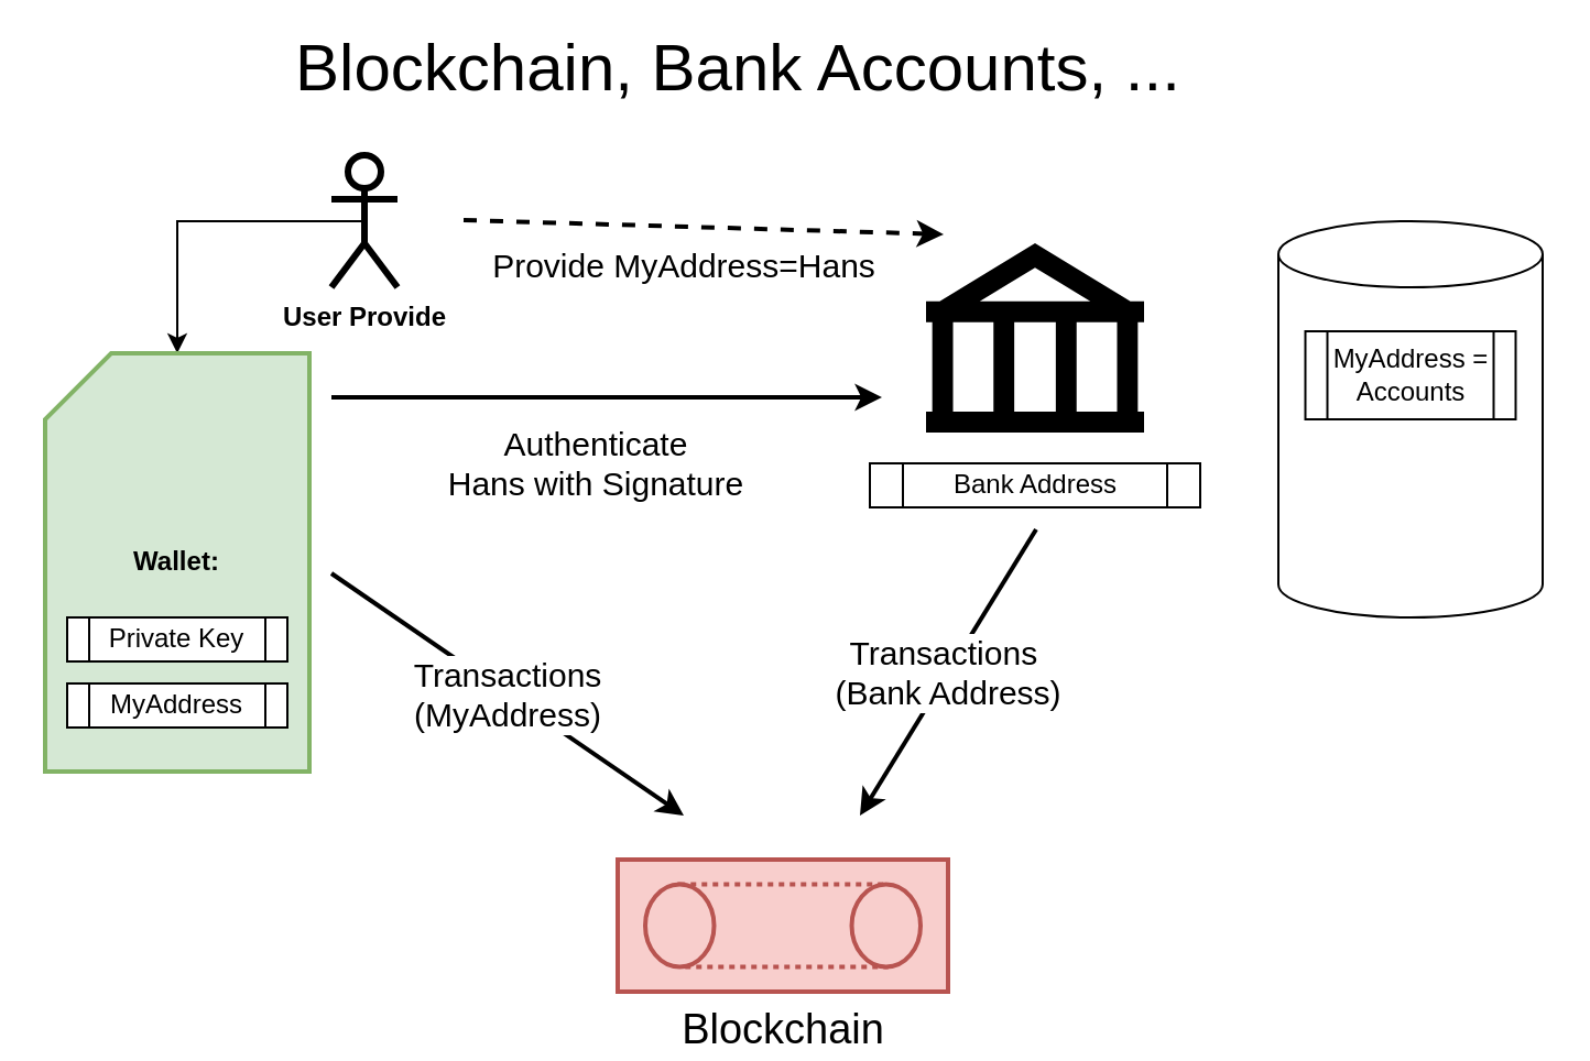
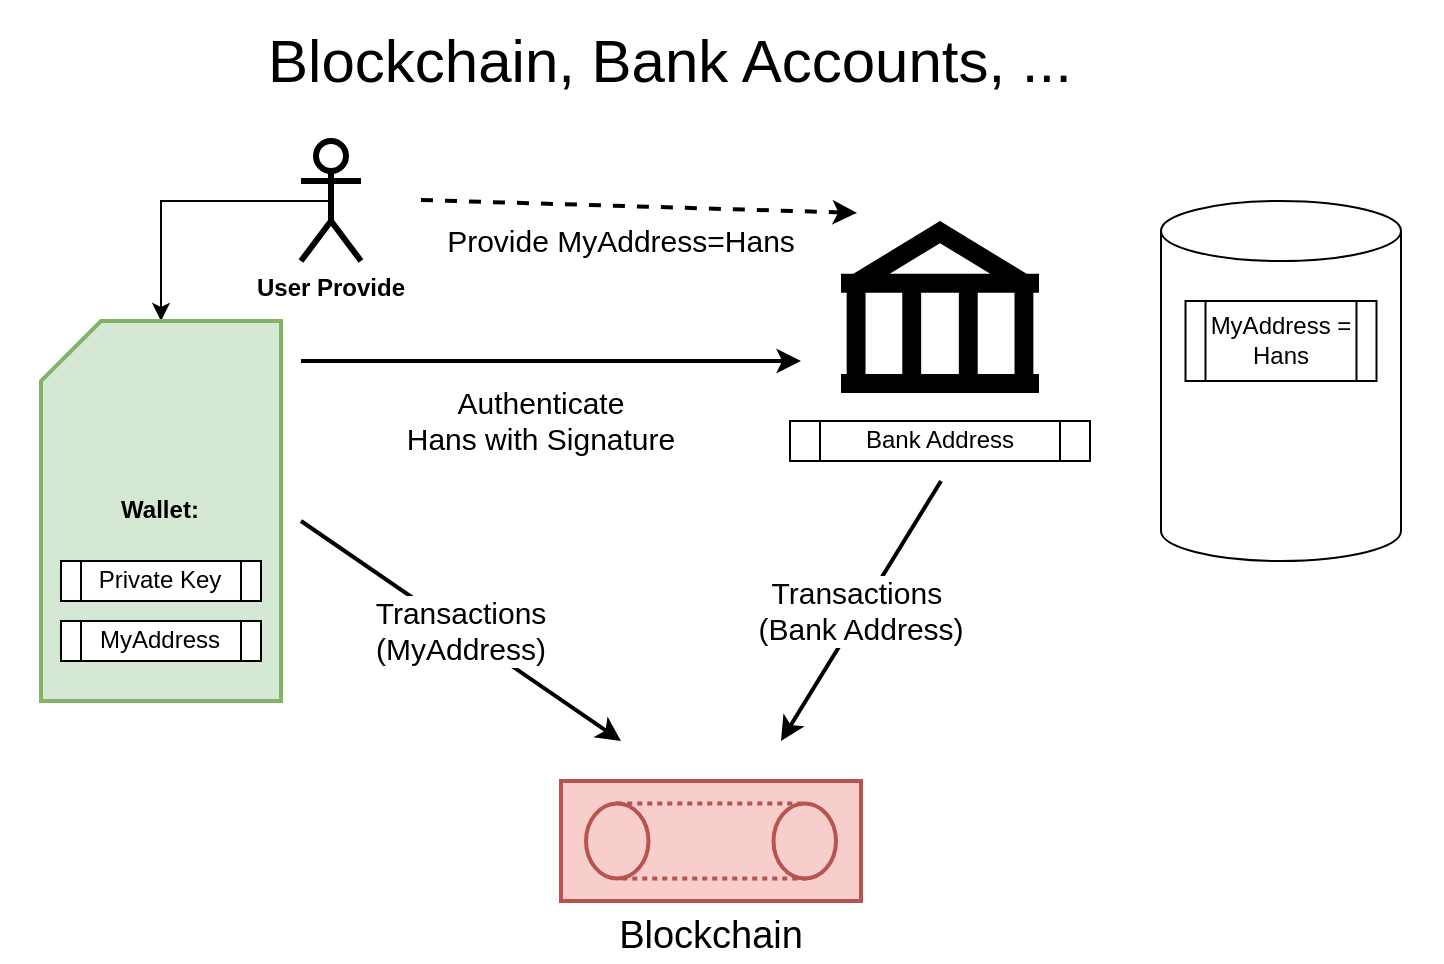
- <mxCell id="10" value="MyAddress = Accounts" style="shape=process;whiteSpace=wrap;html=1;backgroundOutline=1;" vertex="1" parent="1"><mxGeometry x="592.25" y="150" width="95.5" height="40" as="geometry" /></mxCell>
+ <mxCell id="10" value="MyAddress = Hans" style="shape=process;whiteSpace=wrap;html=1;backgroundOutline=1;" vertex="1" parent="1"><mxGeometry x="592.25" y="150" width="95.5" height="40" as="geometry" /></mxCell>
